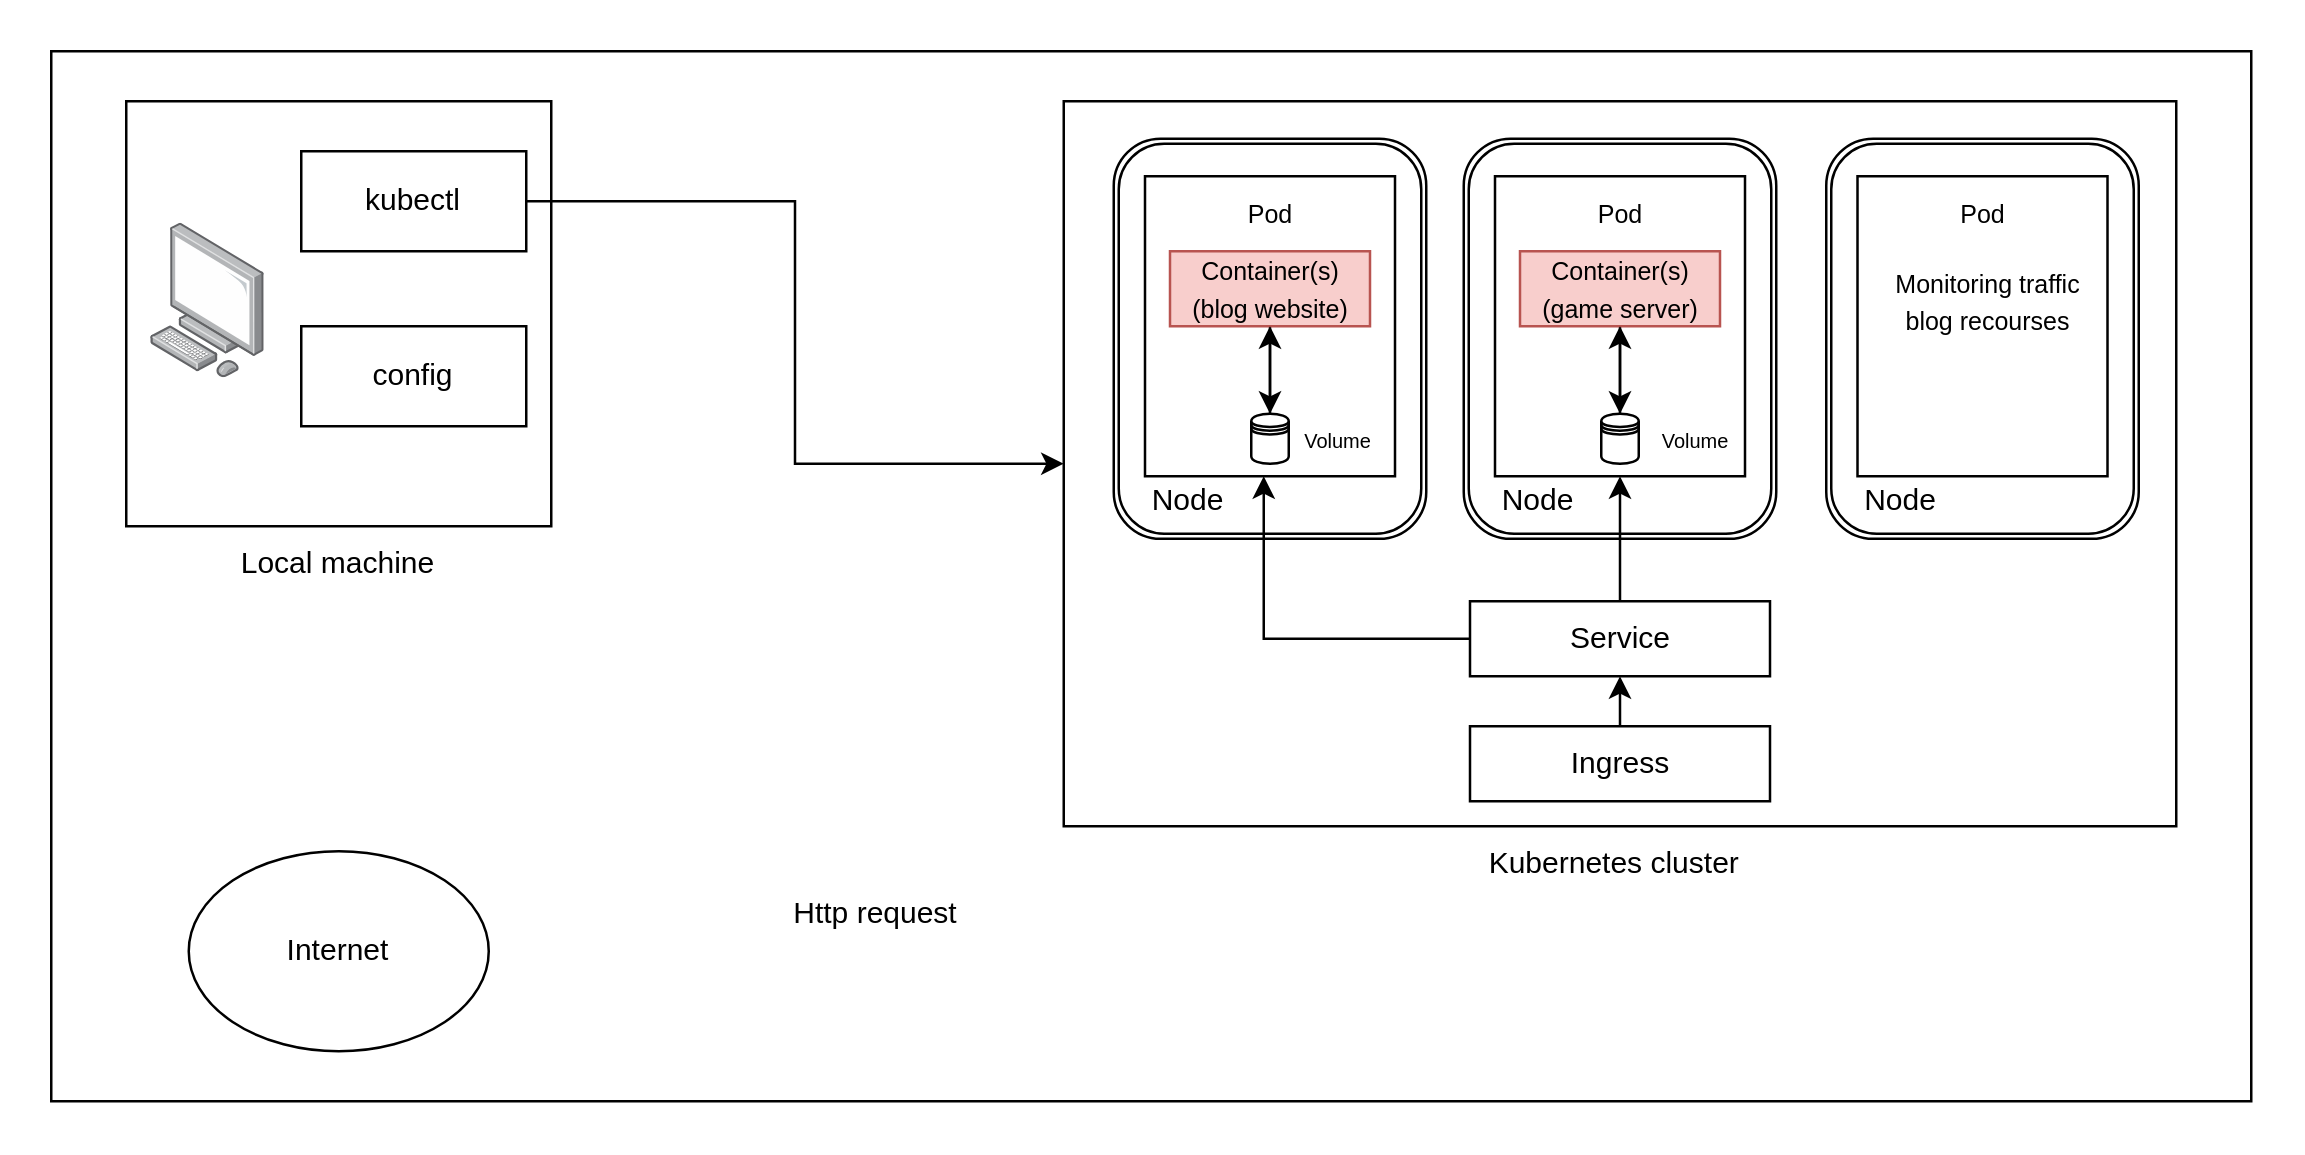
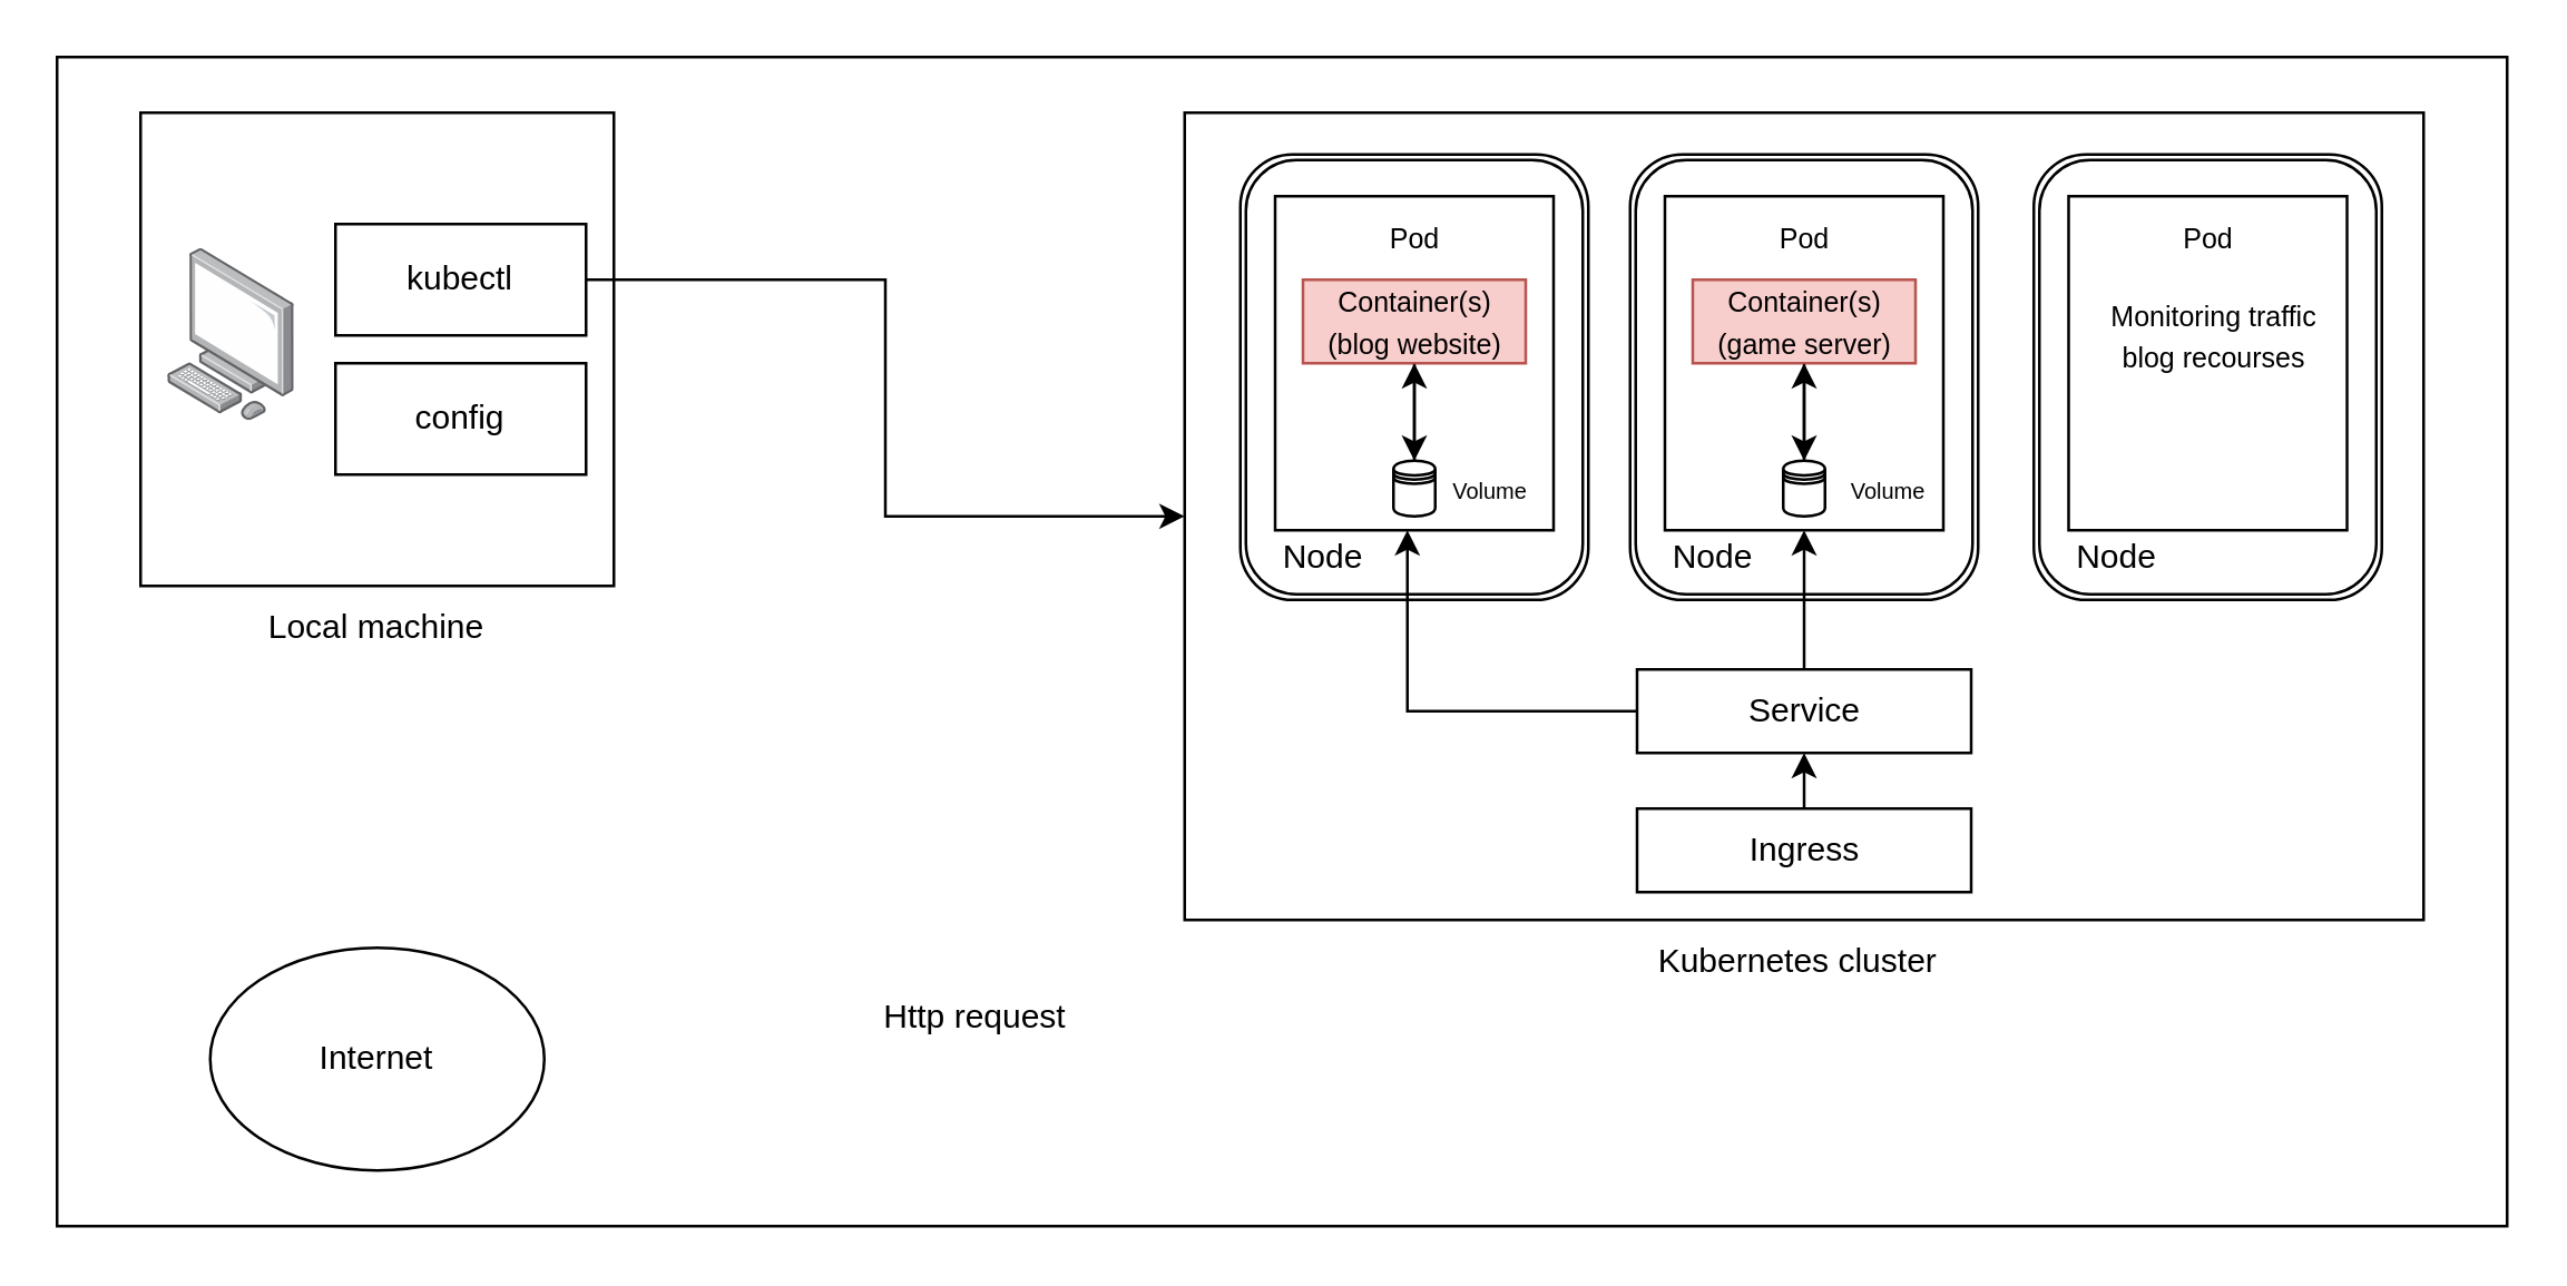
- <mxCell id="10" value="&lt;div&gt;kubectl&lt;/div&gt;" style="rounded=0;whiteSpace=wrap;html=1;" vertex="1" parent="1"><mxGeometry x="120" y="60" width="90" height="40" as="geometry" /></mxCell>
+ <mxCell id="10" value="&lt;div&gt;kubectl&lt;/div&gt;" style="rounded=0;whiteSpace=wrap;html=1;" vertex="1" parent="1"><mxGeometry x="120" y="80" width="90" height="40" as="geometry" /></mxCell>
